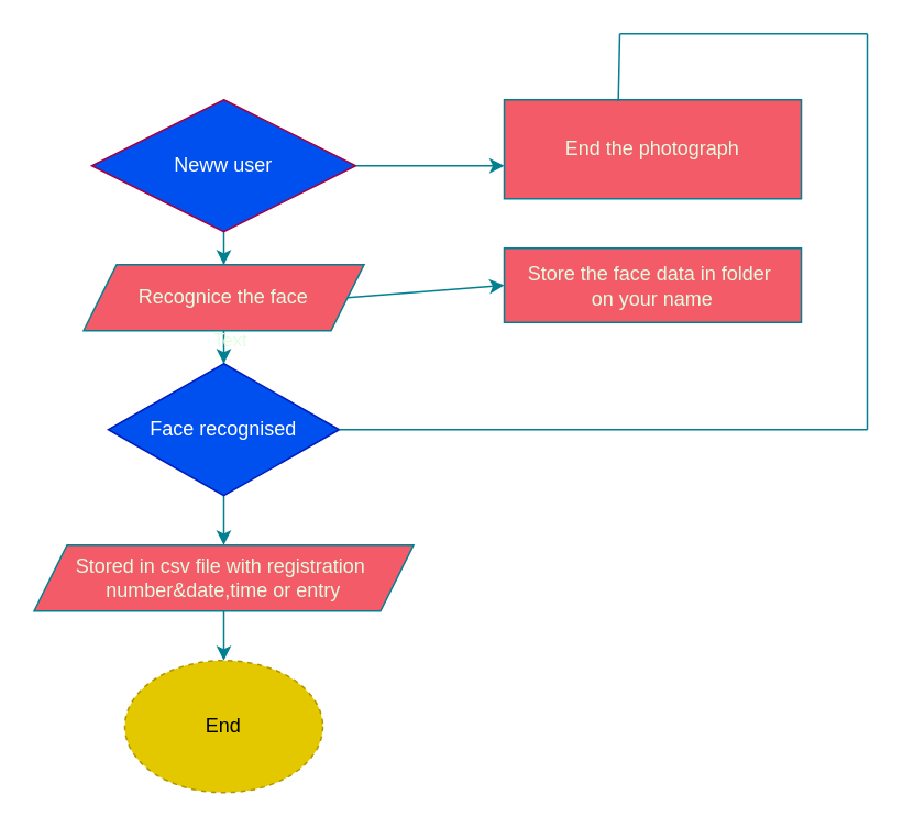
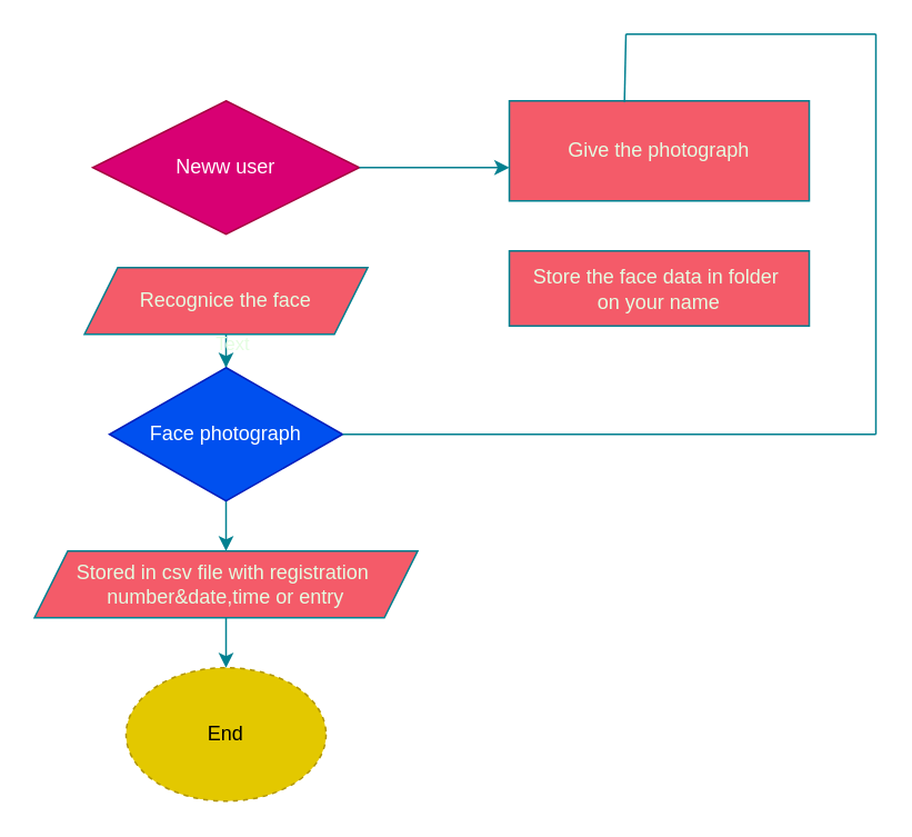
- <mxCell id="12" value="End the photograph" style="rounded=0;whiteSpace=wrap;html=1;strokeColor=#028090;fontColor=#E4FDE1;fillColor=#F45B69;labelBackgroundColor=none;" vertex="1" parent="1"><mxGeometry x="305" y="60" width="180" height="60" as="geometry" /></mxCell>
+ <mxCell id="12" value="Give the photograph" style="rounded=0;whiteSpace=wrap;html=1;strokeColor=#028090;fontColor=#E4FDE1;fillColor=#F45B69;labelBackgroundColor=none;" vertex="1" parent="1"><mxGeometry x="305" y="60" width="180" height="60" as="geometry" /></mxCell>
- <mxCell id="3" value="Neww user" style="rhombus;whiteSpace=wrap;html=1;fillColor=#0050ef;strokeColor=#A50040;fontColor=#ffffff;labelBackgroundColor=none;" vertex="1" parent="1"><mxGeometry x="55" y="60" width="160" height="80" as="geometry" /></mxCell>
+ <mxCell id="3" value="Neww user" style="rhombus;whiteSpace=wrap;html=1;fillColor=#d80073;strokeColor=#A50040;fontColor=#ffffff;labelBackgroundColor=none;" vertex="1" parent="1"><mxGeometry x="55" y="60" width="160" height="80" as="geometry" /></mxCell>
- <mxCell id="2" value="" style="edgeStyle=orthogonalEdgeStyle;rounded=0;orthogonalLoop=1;jettySize=auto;html=1;strokeColor=#028090;fontColor=default;fillColor=#F45B69;labelBackgroundColor=none;" edge="1" parent="1" source="3" target="6"><mxGeometry relative="1" as="geometry" /></mxCell>
- <mxCell id="19" value="" style="endArrow=classic;html=1;rounded=0;strokeColor=#028090;fontColor=#E4FDE1;fillColor=#F45B69;entryX=0;entryY=0.5;entryDx=0;entryDy=0;exitX=1;exitY=0.5;exitDx=0;exitDy=0;" edge="1" parent="1" source="6" target="13"><mxGeometry width="50" height="50" relative="1" as="geometry"><mxPoint x="155" y="240" as="sourcePoint" /><mxPoint x="205" y="190" as="targetPoint" /></mxGeometry></mxCell>
- <mxCell id="8" value="Face recognised" style="rhombus;whiteSpace=wrap;html=1;fillColor=#0050ef;strokeColor=#001DBC;fontColor=#ffffff;labelBackgroundColor=none;" vertex="1" parent="1"><mxGeometry x="65" y="220" width="140" height="80" as="geometry" /></mxCell>
+ <mxCell id="8" value="Face photograph" style="rhombus;whiteSpace=wrap;html=1;fillColor=#0050ef;strokeColor=#001DBC;fontColor=#ffffff;labelBackgroundColor=none;" vertex="1" parent="1"><mxGeometry x="65" y="220" width="140" height="80" as="geometry" /></mxCell>
